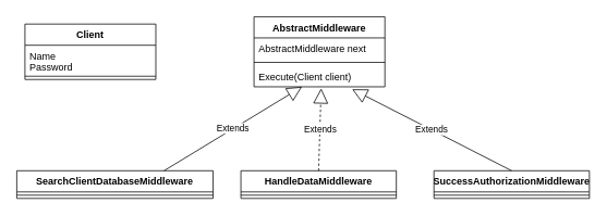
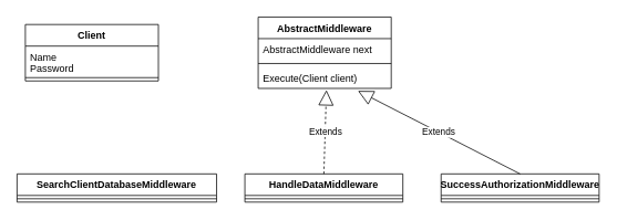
- <mxCell id="15" value="Extends" style="endArrow=block;endSize=16;endFill=0;html=1;rounded=0;exitX=0.75;exitY=0;exitDx=0;exitDy=0;" parent="1" source="9" target="8" edge="1"><mxGeometry width="160" relative="1" as="geometry"><mxPoint x="250" y="149" as="sourcePoint" /><mxPoint x="410" y="149" as="targetPoint" /></mxGeometry></mxCell>
